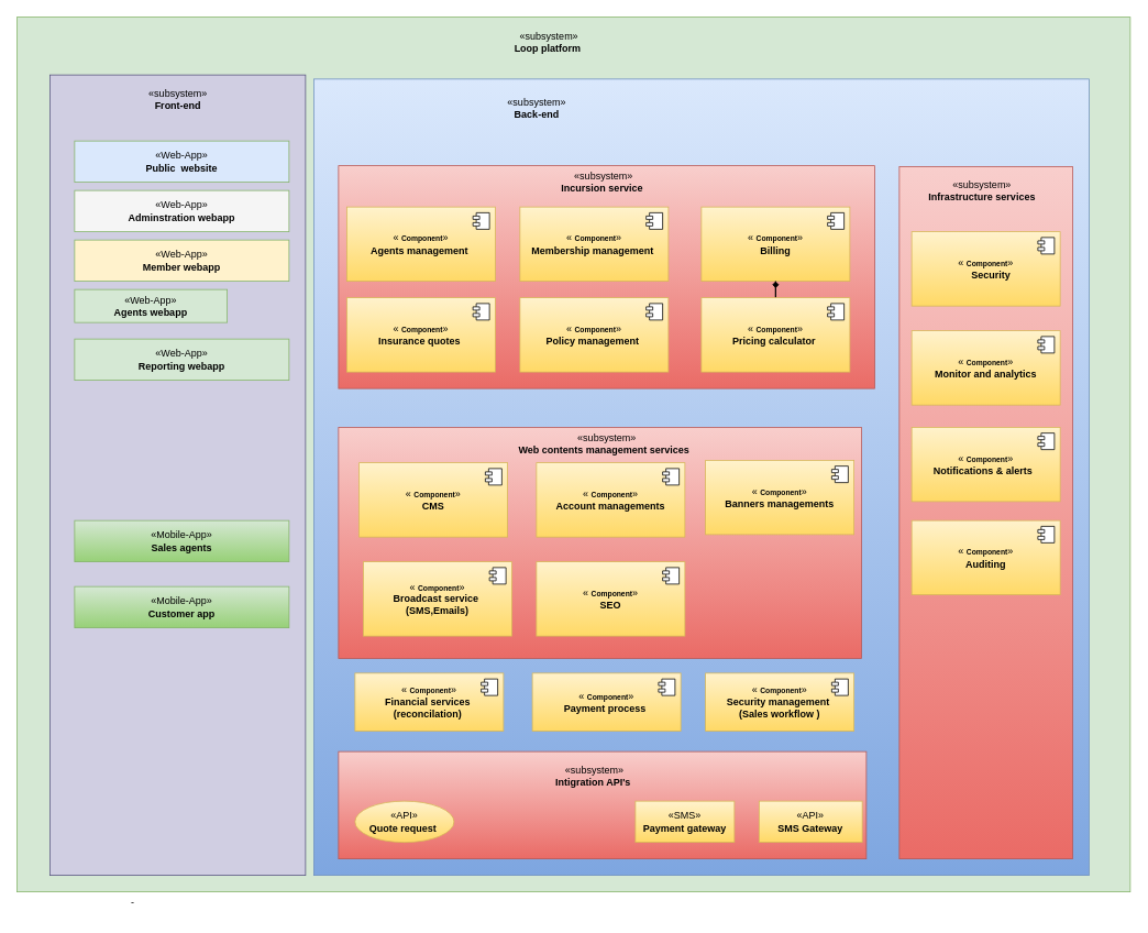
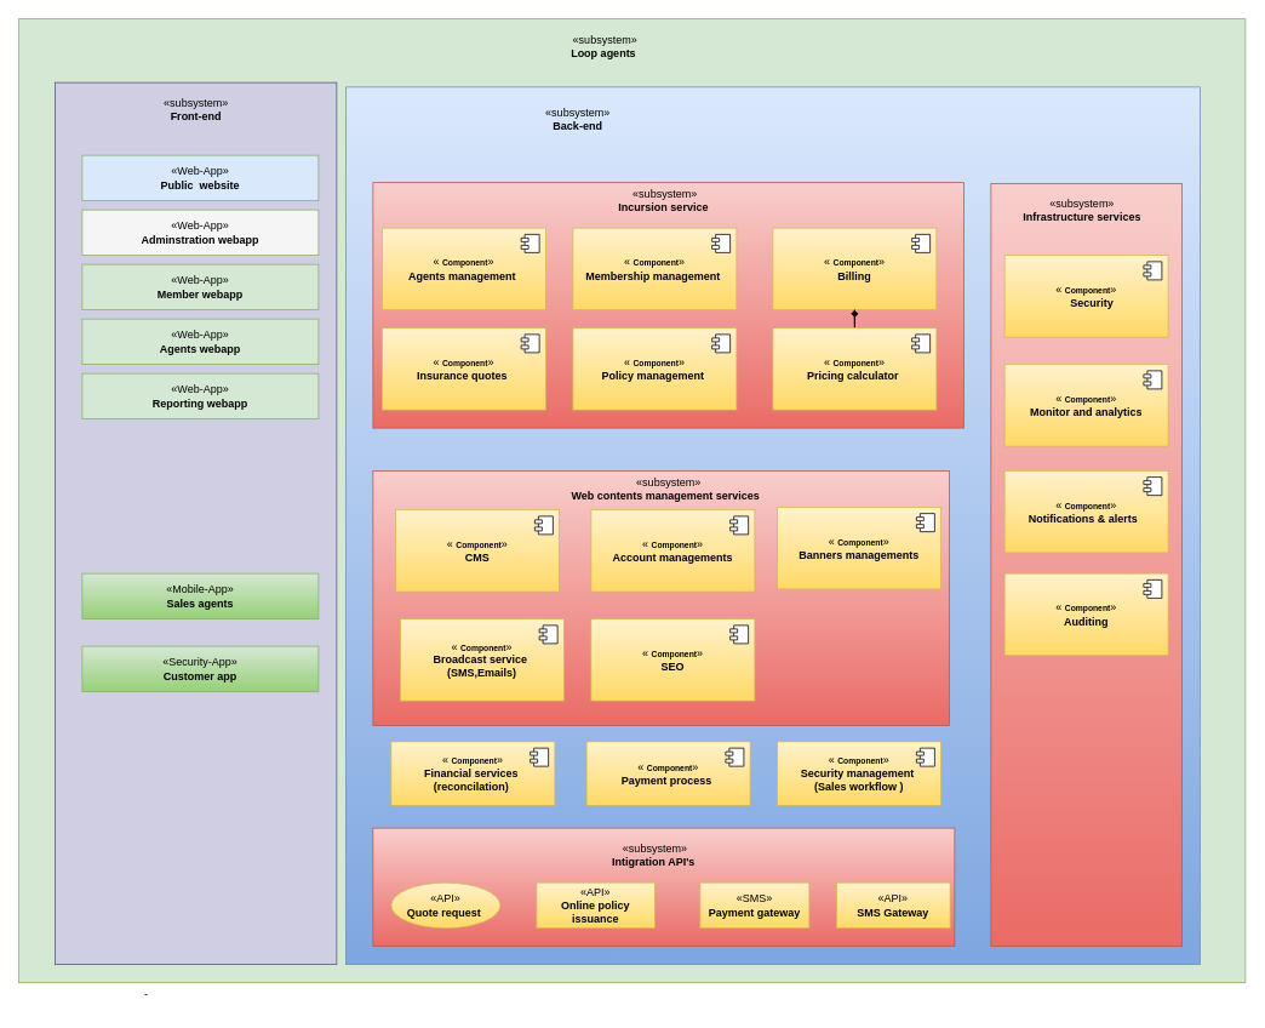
- <mxCell id="3" value="«subsystem»&lt;br style=&quot;border-color: var(--border-color);&quot;&gt;&lt;b style=&quot;border-color: var(--border-color);&quot;&gt;Loop platform&amp;nbsp;&lt;/b&gt;" style="text;html=1;align=center;verticalAlign=middle;resizable=0;points=[];autosize=1;strokeColor=none;fillColor=none;" vertex="1" parent="1"><mxGeometry x="610" y="30" width="110" height="40" as="geometry" /></mxCell>
+ <mxCell id="3" value="«subsystem»&lt;br style=&quot;border-color: var(--border-color);&quot;&gt;&lt;b style=&quot;border-color: var(--border-color);&quot;&gt;Loop agents&amp;nbsp;&lt;/b&gt;" style="text;html=1;align=center;verticalAlign=middle;resizable=0;points=[];autosize=1;strokeColor=none;fillColor=none;" vertex="1" parent="1"><mxGeometry x="610" y="30" width="110" height="40" as="geometry" /></mxCell>
- <mxCell id="14" value="«subsystem»&lt;br style=&quot;border-color: var(--border-color);&quot;&gt;&lt;b style=&quot;border-color: var(--border-color);&quot;&gt;Back-end&lt;/b&gt;" style="text;html=1;align=center;verticalAlign=middle;resizable=0;points=[];autosize=1;strokeColor=none;fillColor=none;" vertex="1" parent="1"><mxGeometry x="605" y="110" width="90" height="40" as="geometry" /></mxCell>
+ <mxCell id="14" value="«subsystem»&lt;br style=&quot;border-color: var(--border-color);&quot;&gt;&lt;b style=&quot;border-color: var(--border-color);&quot;&gt;Back-end&lt;/b&gt;" style="text;html=1;align=center;verticalAlign=middle;resizable=0;points=[];autosize=1;strokeColor=none;fillColor=none;" vertex="1" parent="1"><mxGeometry x="590" y="110" width="90" height="40" as="geometry" /></mxCell>
- <mxCell id="12" value="«Web-App»&lt;br style=&quot;border-color: var(--border-color);&quot;&gt;&lt;b style=&quot;border-color: var(--border-color);&quot;&gt;Member webapp&lt;/b&gt;" style="html=1;whiteSpace=wrap;fillColor=#fff2cc;strokeColor=#82b366;" vertex="1" parent="1"><mxGeometry x="90" y="290" width="260" height="50" as="geometry" /></mxCell>
+ <mxCell id="12" value="«Web-App»&lt;br style=&quot;border-color: var(--border-color);&quot;&gt;&lt;b style=&quot;border-color: var(--border-color);&quot;&gt;Member webapp&lt;/b&gt;" style="html=1;whiteSpace=wrap;fillColor=#d5e8d4;strokeColor=#82b366;" vertex="1" parent="1"><mxGeometry x="90" y="290" width="260" height="50" as="geometry" /></mxCell>
- <mxCell id="11" value="«Web-App»&lt;br style=&quot;border-color: var(--border-color);&quot;&gt;&lt;b style=&quot;border-color: var(--border-color);&quot;&gt;Agents webapp&lt;/b&gt;" style="html=1;whiteSpace=wrap;fillColor=#d5e8d4;strokeColor=#82b366;" vertex="1" parent="1"><mxGeometry x="90" y="350" width="185" height="40" as="geometry" /></mxCell>
+ <mxCell id="11" value="«Web-App»&lt;br style=&quot;border-color: var(--border-color);&quot;&gt;&lt;b style=&quot;border-color: var(--border-color);&quot;&gt;Agents webapp&lt;/b&gt;" style="html=1;whiteSpace=wrap;fillColor=#d5e8d4;strokeColor=#82b366;" vertex="1" parent="1"><mxGeometry x="90" y="350" width="260" height="50" as="geometry" /></mxCell>
- <mxCell id="10" value="«Mobile-App»&lt;br style=&quot;border-color: var(--border-color);&quot;&gt;&lt;b style=&quot;border-color: var(--border-color);&quot;&gt;Customer app&lt;/b&gt;" style="html=1;whiteSpace=wrap;fillColor=#d5e8d4;strokeColor=#82b366;gradientColor=#97d077;" vertex="1" parent="1"><mxGeometry x="90" y="710" width="260" height="50" as="geometry" /></mxCell>
+ <mxCell id="10" value="«Security-App»&lt;br style=&quot;border-color: var(--border-color);&quot;&gt;&lt;b style=&quot;border-color: var(--border-color);&quot;&gt;Customer app&lt;/b&gt;" style="html=1;whiteSpace=wrap;fillColor=#d5e8d4;strokeColor=#82b366;gradientColor=#97d077;" vertex="1" parent="1"><mxGeometry x="90" y="710" width="260" height="50" as="geometry" /></mxCell>
+ <mxCell id="51" value="«API»&lt;br&gt;&lt;b&gt;Online policy issuance&lt;/b&gt;" style="html=1;whiteSpace=wrap;fillColor=#fff2cc;gradientColor=#ffd966;strokeColor=#d6b656;" vertex="1" parent="1"><mxGeometry x="590" y="970" width="130" height="50" as="geometry" /></mxCell>
